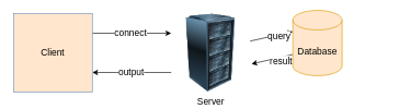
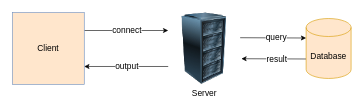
- <mxCell id="9" value="Database" style="shape=cylinder3;whiteSpace=wrap;html=1;boundedLbl=1;backgroundOutline=1;size=15;fontSize=14;fillColor=#ffe6cc;strokeColor=#d79b00;" parent="1" vertex="1"><mxGeometry x="445" y="15" width="75" height="100" as="geometry" /></mxCell>
+ <mxCell id="9" value="Database" style="shape=cylinder3;whiteSpace=wrap;html=1;boundedLbl=1;backgroundOutline=1;size=15;fontSize=14;fillColor=#ffe6cc;strokeColor=#d79b00;" parent="1" vertex="1"><mxGeometry x="510" y="30" width="75" height="100" as="geometry" /></mxCell>
- <mxCell id="12" value="Server" style="image;html=1;image=img/lib/clip_art/computers/Server_Rack_128x128.png;fontSize=14;" parent="1" vertex="1"><mxGeometry x="260" y="20" width="120" height="120" as="geometry" /></mxCell>
+ <mxCell id="12" value="Server" style="image;html=1;image=img/lib/clip_art/computers/Server_Rack_128x128.png;fontSize=14;" parent="1" vertex="1"><mxGeometry x="280" y="20" width="120" height="120" as="geometry" /></mxCell>
